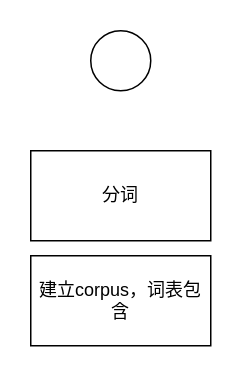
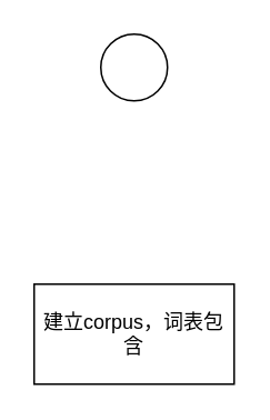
- <mxCell id="3" value="分词" style="rounded=0;whiteSpace=wrap;html=1;" vertex="1" parent="1"><mxGeometry x="20" y="100" width="120" height="60" as="geometry" /></mxCell>
